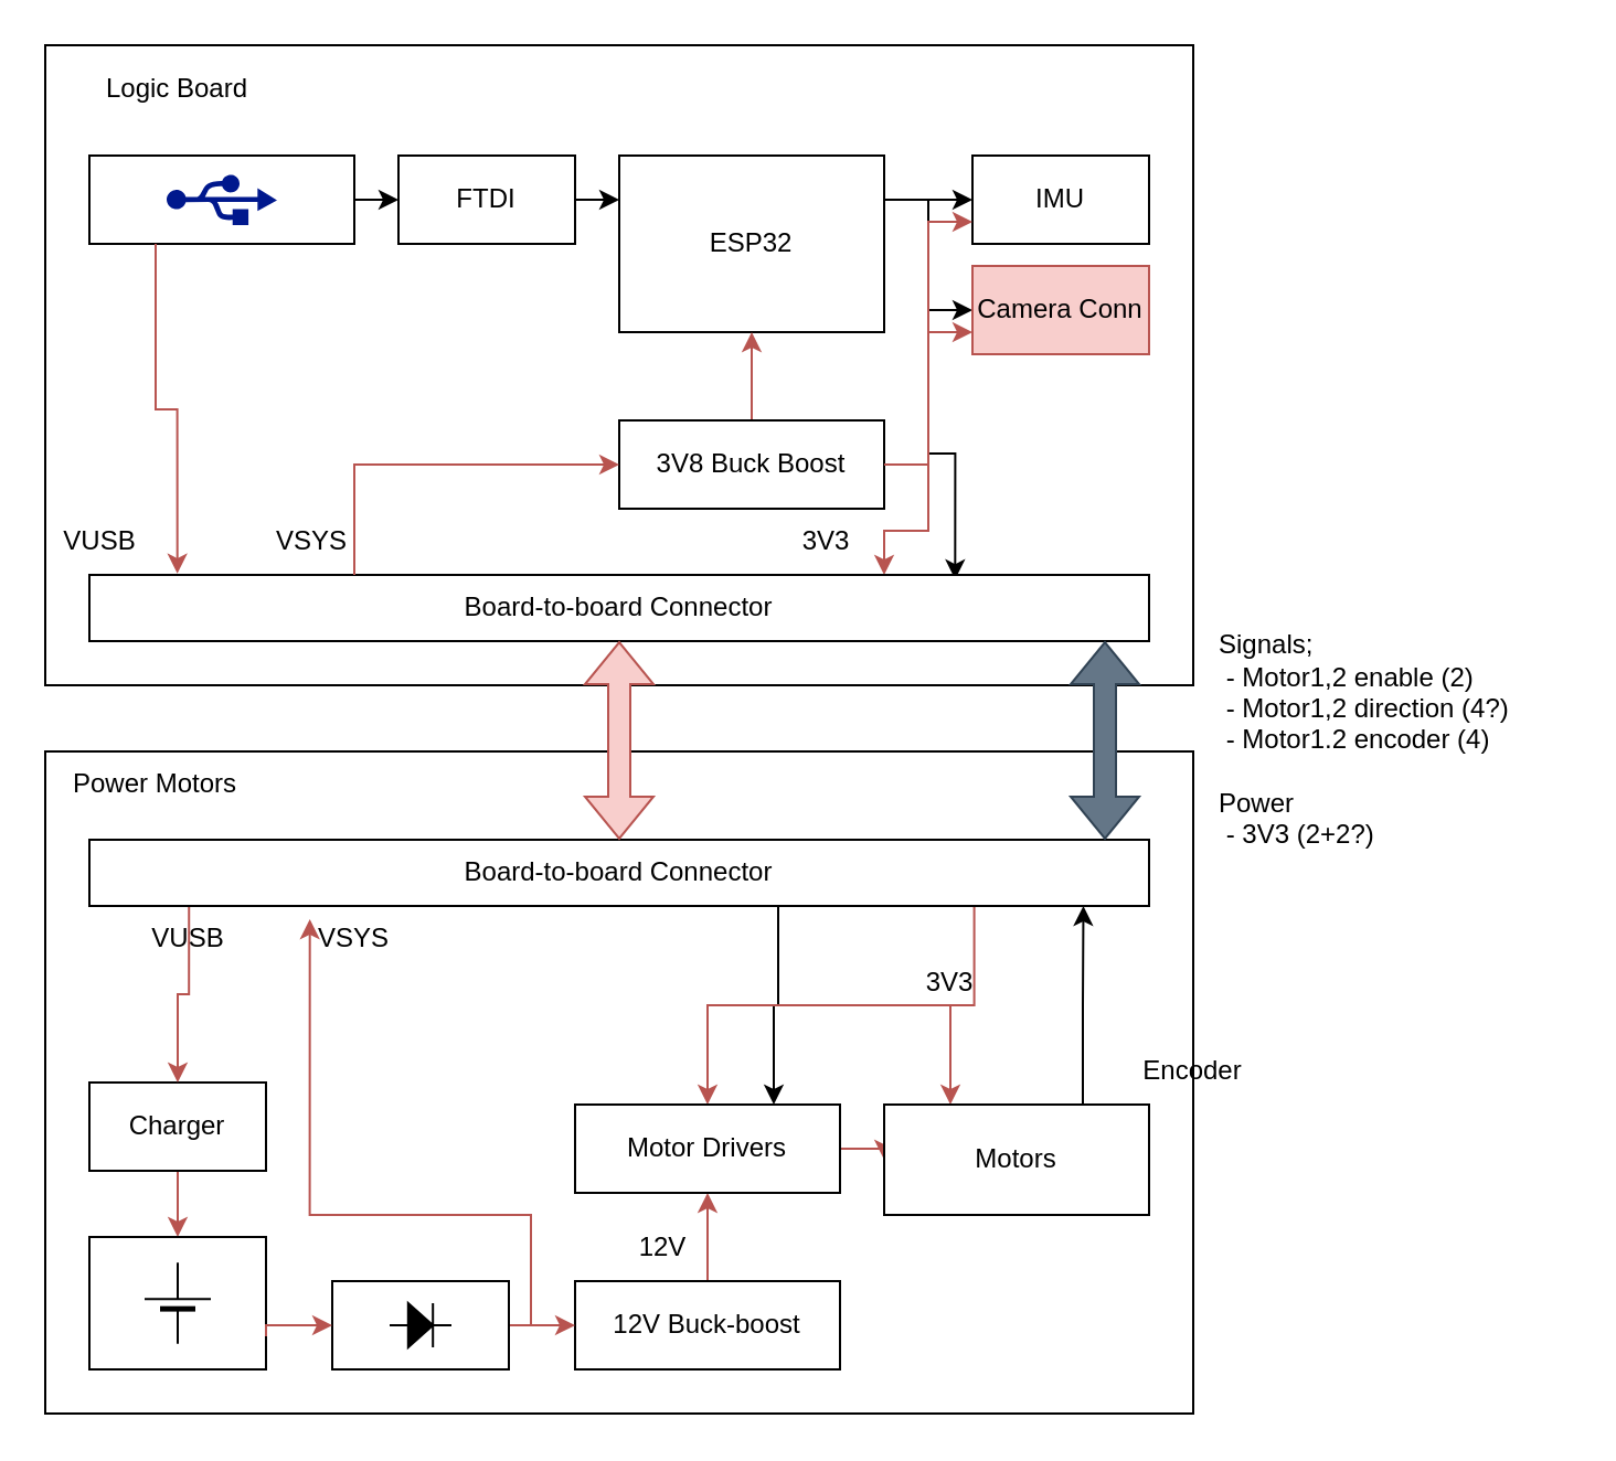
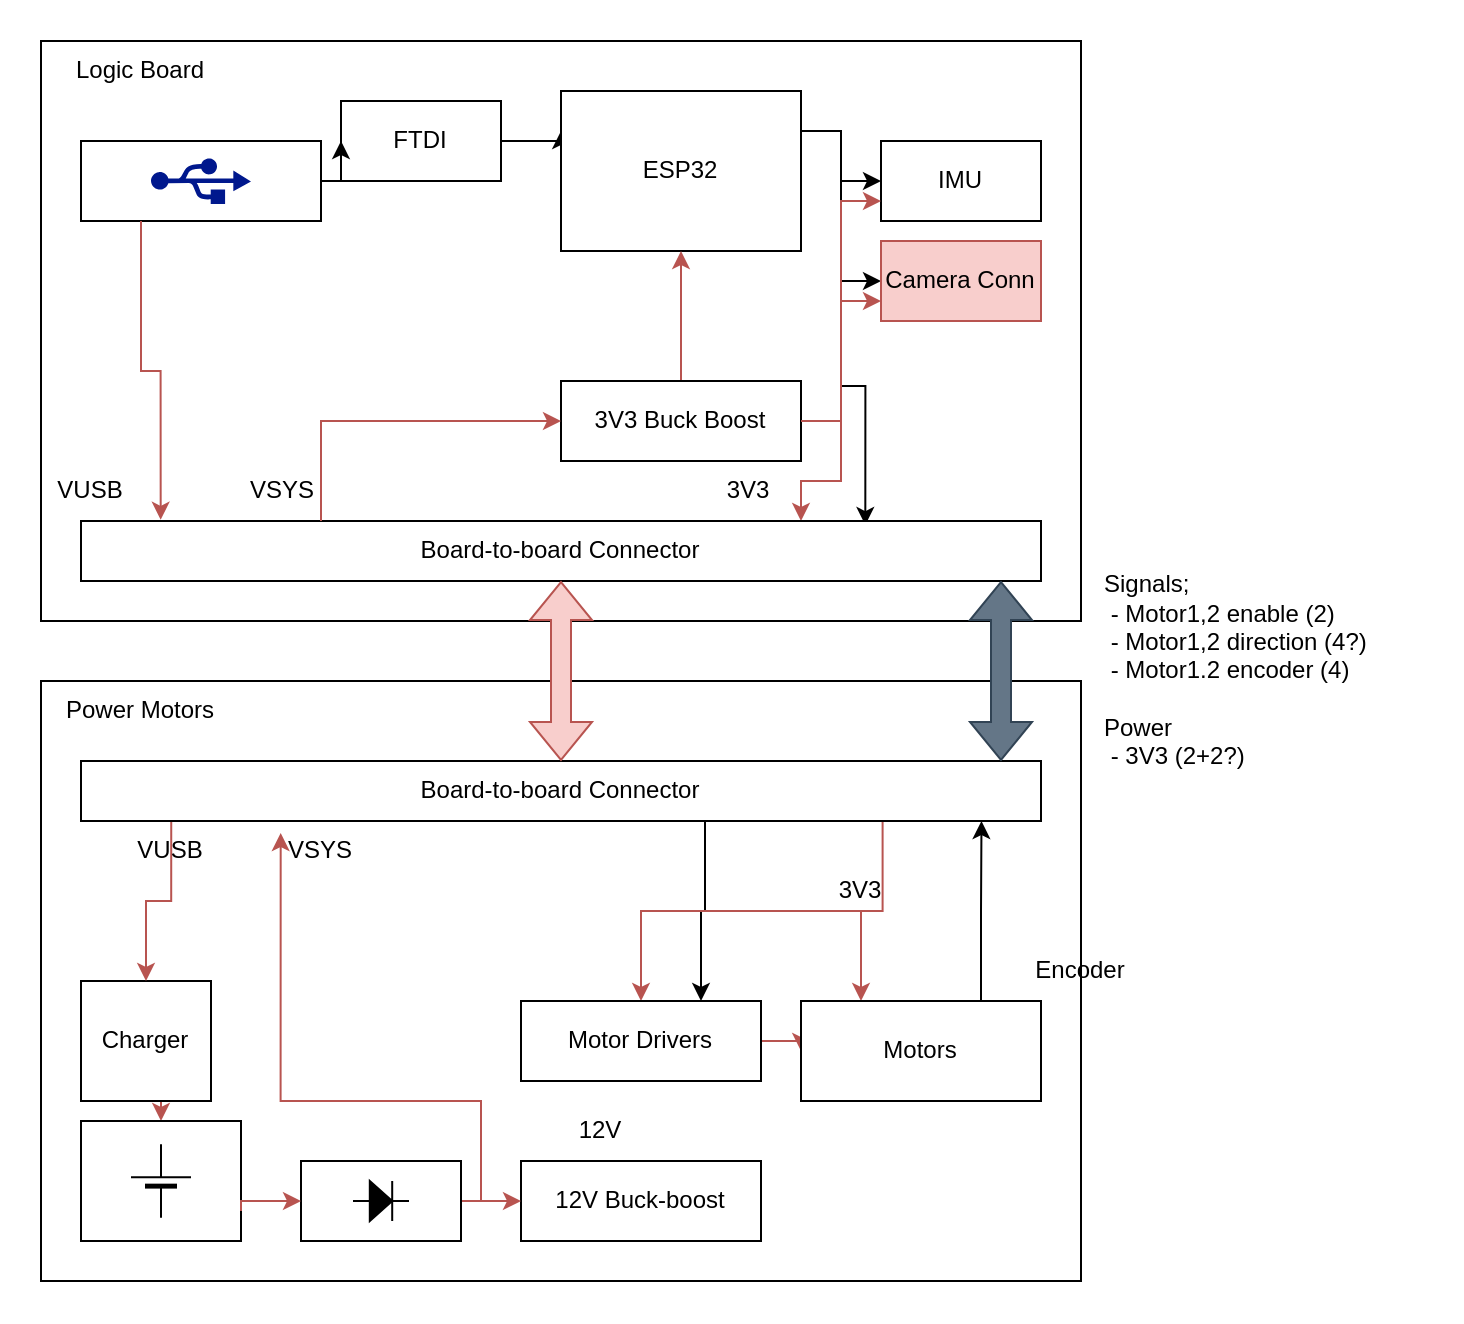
- <mxCell id="20" value="Logic Board" style="text;html=1;strokeColor=none;fillColor=none;align=center;verticalAlign=middle;whiteSpace=wrap;rounded=0;" parent="1" vertex="1"><mxGeometry x="30" y="25" width="100" height="30" as="geometry" /></mxCell>
+ <mxCell id="20" value="Logic Board" style="text;html=1;strokeColor=none;fillColor=none;align=center;verticalAlign=middle;whiteSpace=wrap;rounded=0;" parent="1" vertex="1"><mxGeometry x="20" y="20" width="100" height="30" as="geometry" /></mxCell>
- <mxCell id="4" value="FTDI" style="rounded=0;whiteSpace=wrap;html=1;" parent="1" vertex="1"><mxGeometry x="180" y="70" width="80" height="40" as="geometry" /></mxCell>
+ <mxCell id="4" value="FTDI" style="rounded=0;whiteSpace=wrap;html=1;" parent="1" vertex="1"><mxGeometry x="170" y="50" width="80" height="40" as="geometry" /></mxCell>
- <mxCell id="8" value="ESP32" style="rounded=0;whiteSpace=wrap;html=1;" parent="1" vertex="1"><mxGeometry x="280" y="70" width="120" height="80" as="geometry" /></mxCell>
+ <mxCell id="8" value="ESP32" style="rounded=0;whiteSpace=wrap;html=1;" parent="1" vertex="1"><mxGeometry x="280" y="45" width="120" height="80" as="geometry" /></mxCell>
- <mxCell id="17" value="3V8 Buck Boost" style="rounded=0;whiteSpace=wrap;html=1;" parent="1" vertex="1"><mxGeometry x="280" y="190" width="120" height="40" as="geometry" /></mxCell>
+ <mxCell id="17" value="3V3 Buck Boost" style="rounded=0;whiteSpace=wrap;html=1;" parent="1" vertex="1"><mxGeometry x="280" y="190" width="120" height="40" as="geometry" /></mxCell>
- <mxCell id="28" value="Charger" style="rounded=0;whiteSpace=wrap;html=1;" parent="1" vertex="1"><mxGeometry x="40" y="490" width="80" height="40" as="geometry" /></mxCell>
+ <mxCell id="28" value="Charger" style="rounded=0;whiteSpace=wrap;html=1;" parent="1" vertex="1"><mxGeometry x="40" y="490" width="65" height="60" as="geometry" /></mxCell>
- <mxCell id="29" style="edgeStyle=orthogonalEdgeStyle;rounded=0;orthogonalLoop=1;jettySize=auto;html=1;exitX=0.5;exitY=0;exitDx=0;exitDy=0;entryX=0.5;entryY=1;entryDx=0;entryDy=0;fillColor=#f8cecc;strokeColor=#b85450;" parent="1" source="30" target="50" edge="1"><mxGeometry relative="1" as="geometry" /></mxCell>
